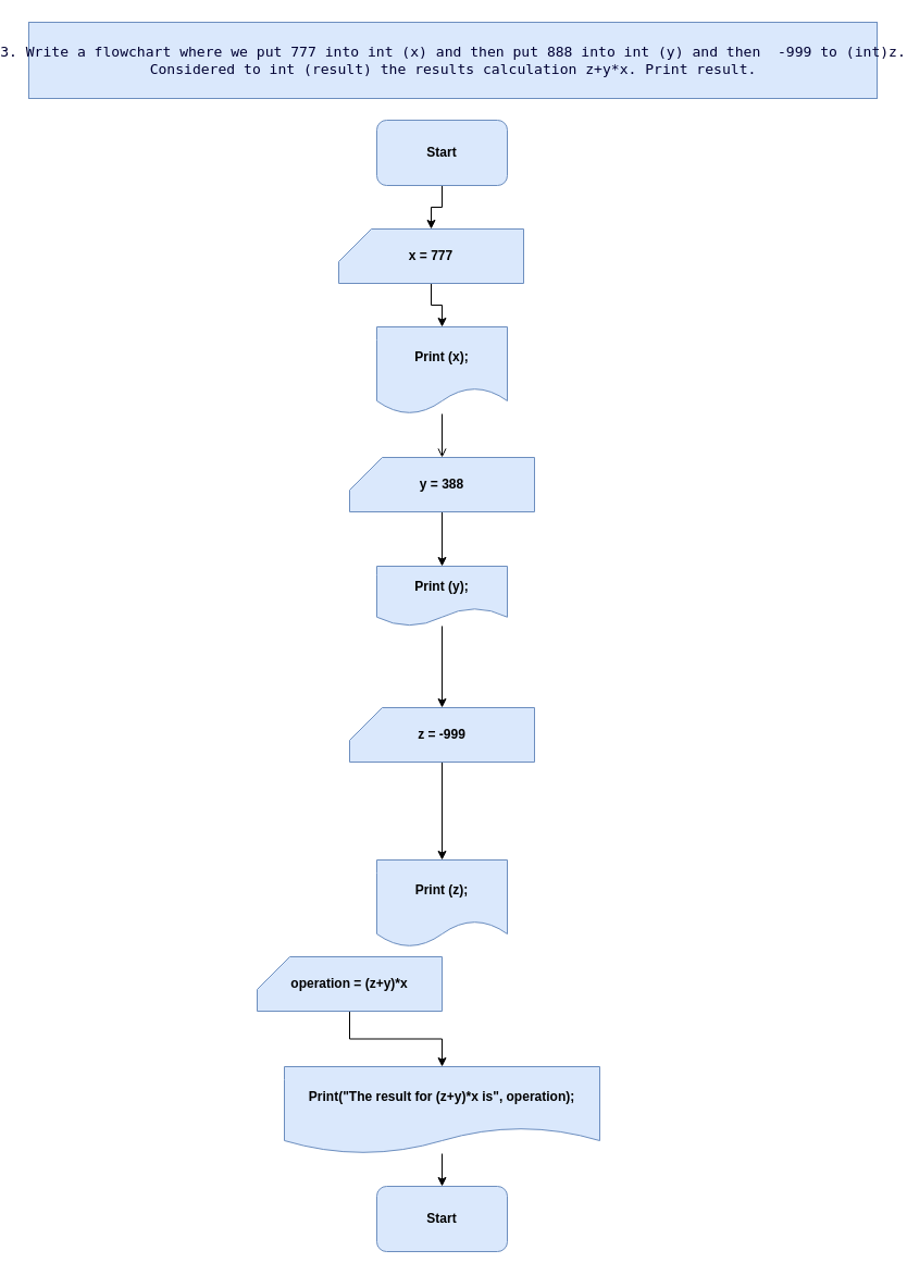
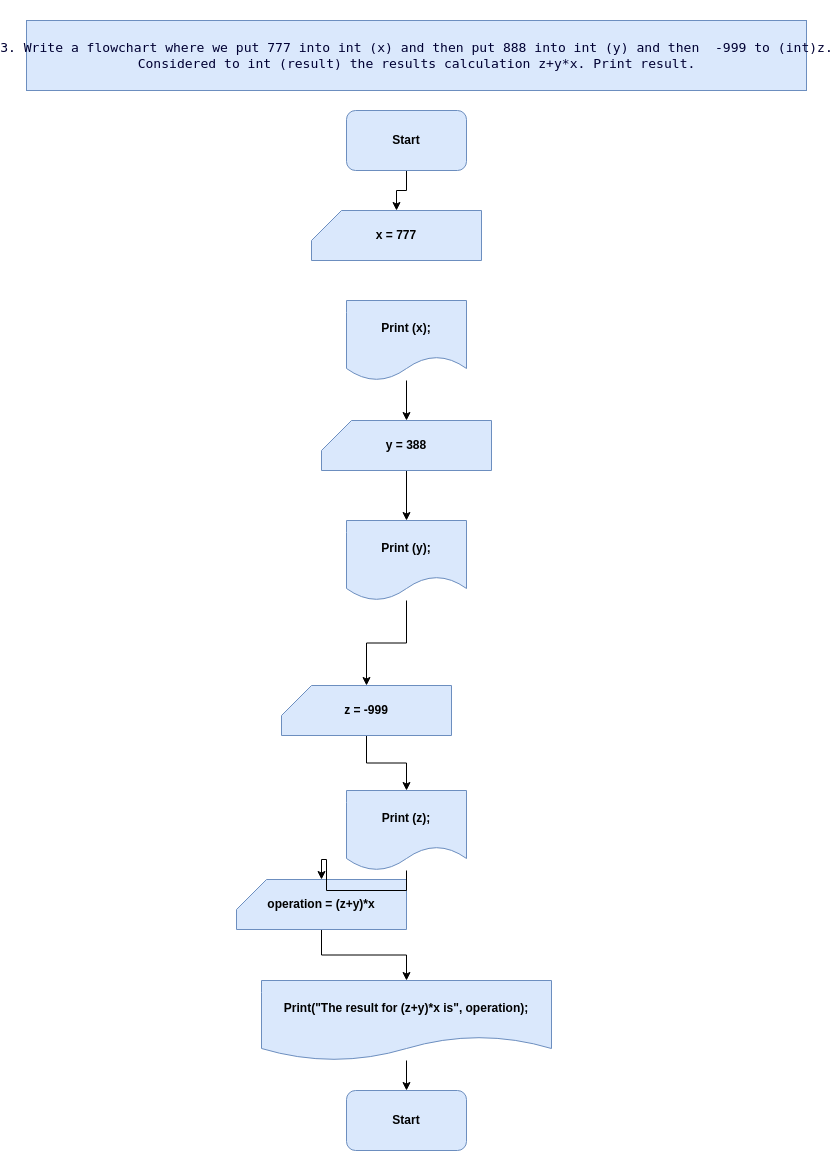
- <mxCell id="5" value="" style="edgeStyle=orthogonalEdgeStyle;rounded=0;orthogonalLoop=1;jettySize=auto;html=1;" edge="1" parent="1" source="6" target="16"><mxGeometry relative="1" as="geometry" /></mxCell>
- <mxCell id="15" value="" style="edgeStyle=orthogonalEdgeStyle;rounded=0;orthogonalLoop=1;jettySize=auto;html=1;endArrow=open;" edge="1" parent="1" source="16" target="8"><mxGeometry relative="1" as="geometry" /></mxCell>
+ <mxCell id="15" value="" style="edgeStyle=orthogonalEdgeStyle;rounded=0;orthogonalLoop=1;jettySize=auto;html=1;" edge="1" parent="1" source="16" target="8"><mxGeometry relative="1" as="geometry" /></mxCell>
- <mxCell id="18" value="Print (y);" style="shape=document;whiteSpace=wrap;html=1;boundedLbl=1;fontStyle=1;fillColor=#dae8fc;strokeColor=#6c8ebf;" vertex="1" parent="1"><mxGeometry x="340" y="520" width="120" height="55" as="geometry" /></mxCell>
+ <mxCell id="18" value="Print (y);" style="shape=document;whiteSpace=wrap;html=1;boundedLbl=1;fontStyle=1;fillColor=#dae8fc;strokeColor=#6c8ebf;" vertex="1" parent="1"><mxGeometry x="340" y="520" width="120" height="80" as="geometry" /></mxCell>
- <mxCell id="10" value="z = -999" style="shape=card;whiteSpace=wrap;html=1;fillColor=#dae8fc;strokeColor=#6c8ebf;fontStyle=1" vertex="1" parent="1"><mxGeometry x="315" y="650" width="170" height="50" as="geometry" /></mxCell>
+ <mxCell id="10" value="z = -999" style="shape=card;whiteSpace=wrap;html=1;fillColor=#dae8fc;strokeColor=#6c8ebf;fontStyle=1" vertex="1" parent="1"><mxGeometry x="275" y="685" width="170" height="50" as="geometry" /></mxCell>
+ <mxCell id="19" value="" style="edgeStyle=orthogonalEdgeStyle;rounded=0;orthogonalLoop=1;jettySize=auto;html=1;" edge="1" parent="1" source="20" target="14"><mxGeometry relative="1" as="geometry" /></mxCell>
